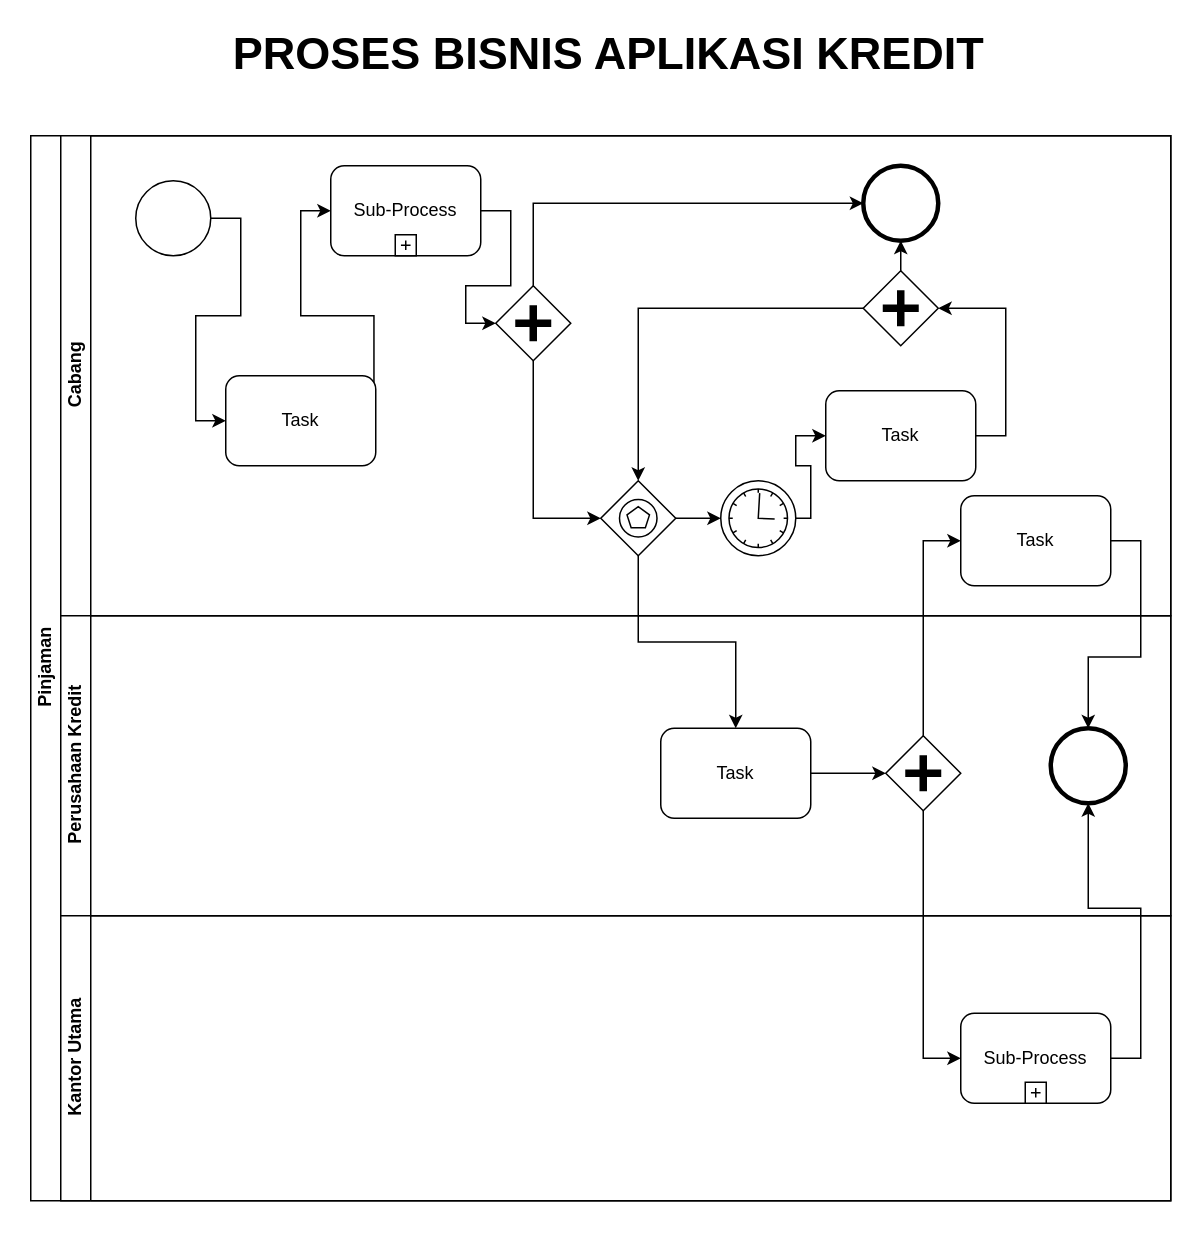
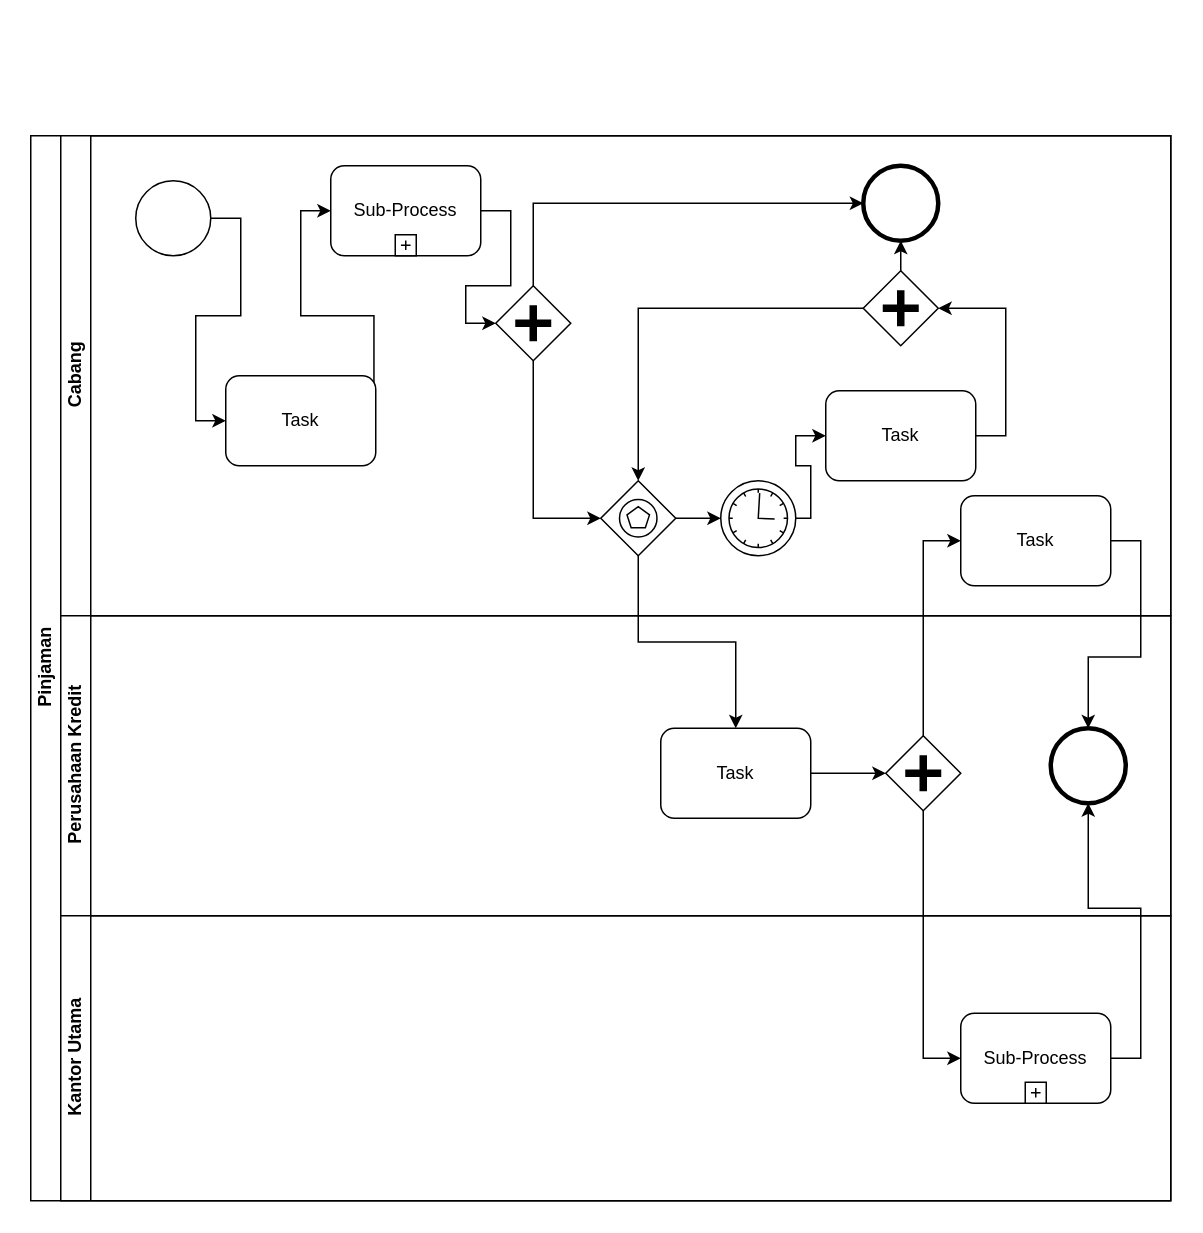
- <mxCell id="2" value="&lt;font style=&quot;font-size: 30px&quot;&gt;&lt;b&gt;&lt;font style=&quot;font-size: 30px&quot;&gt;PROSES BISNIS APLIKASI KREDIT&lt;br&gt;&lt;/font&gt;&lt;/b&gt;&lt;/font&gt;" style="text;html=1;align=center;verticalAlign=middle;resizable=0;points=[];autosize=1;" vertex="1" parent="1"><mxGeometry x="100" y="20" width="610" height="30" as="geometry" /></mxCell>
